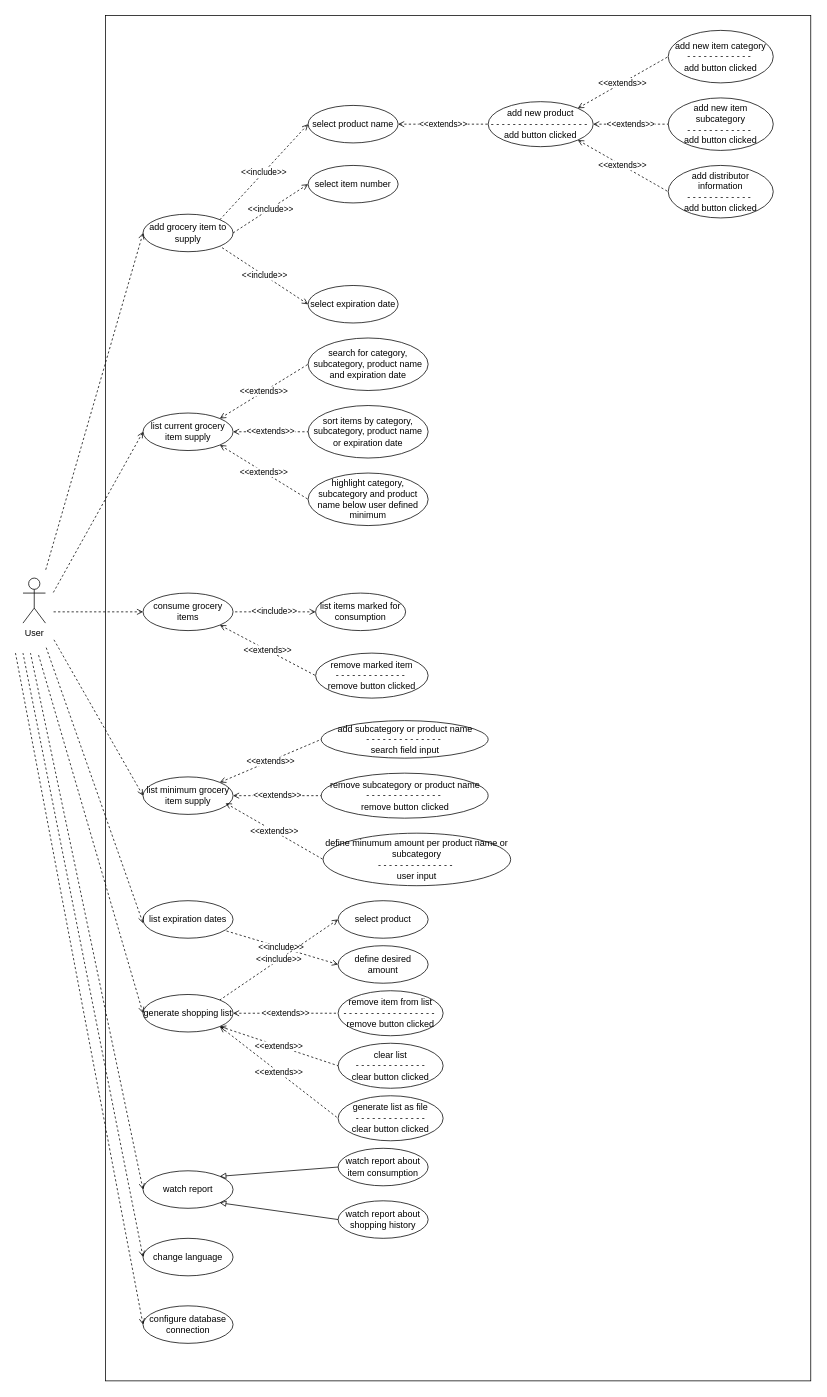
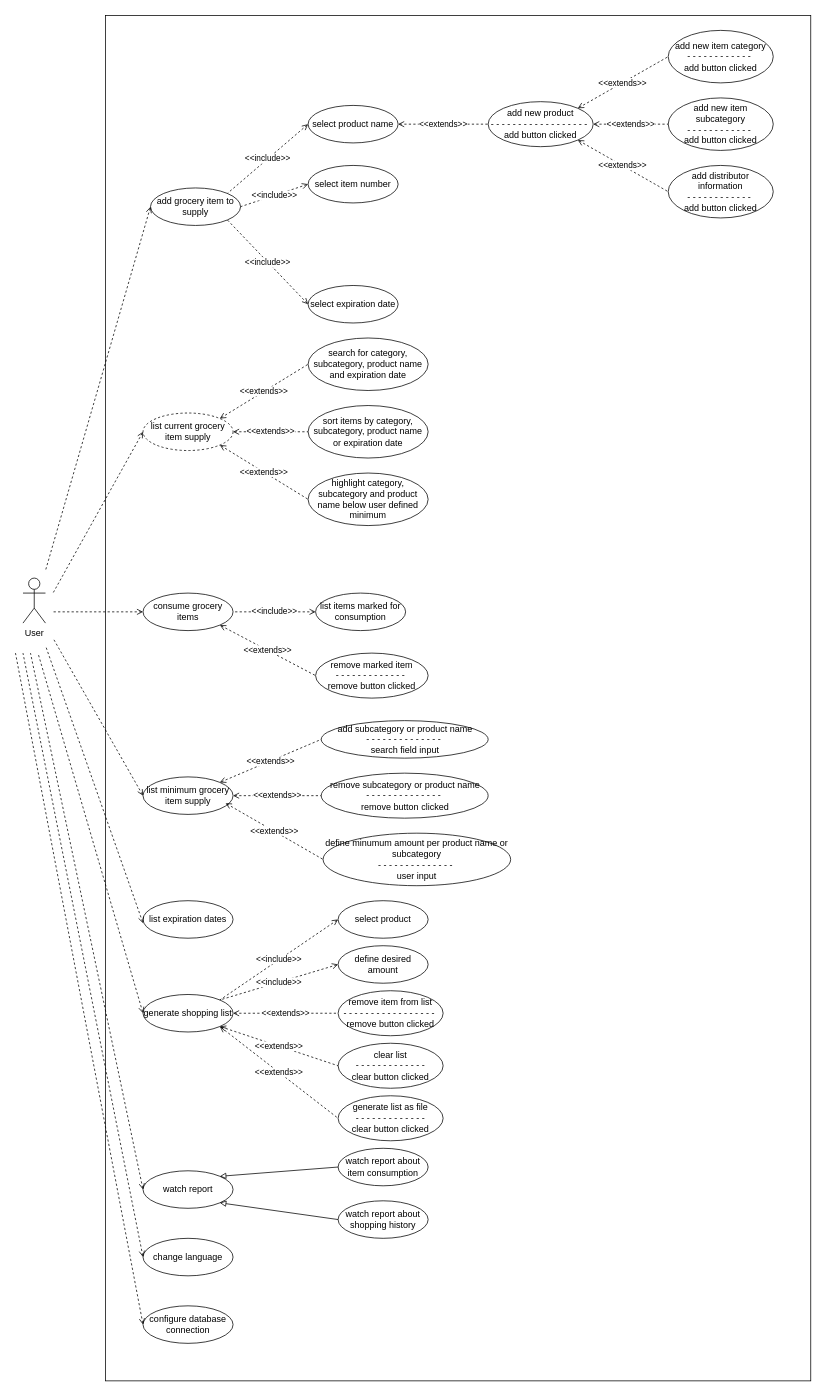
- <mxCell id="4" value="add grocery item to supply" style="ellipse;whiteSpace=wrap;html=1;align=center;" parent="1" vertex="1"><mxGeometry x="190" y="285" width="120" height="50" as="geometry" /></mxCell>
+ <mxCell id="4" value="add grocery item to supply" style="ellipse;whiteSpace=wrap;html=1;align=center;" parent="1" vertex="1"><mxGeometry x="200" y="250" width="120" height="50" as="geometry" /></mxCell>
- <mxCell id="5" value="list current grocery item supply" style="ellipse;whiteSpace=wrap;html=1;align=center;" parent="1" vertex="1"><mxGeometry x="190" y="550" width="120" height="50" as="geometry" /></mxCell>
+ <mxCell id="5" value="list current grocery item supply" style="ellipse;whiteSpace=wrap;html=1;align=center;dashed=1;" parent="1" vertex="1"><mxGeometry x="190" y="550" width="120" height="50" as="geometry" /></mxCell>
- <mxCell id="52" value="&amp;lt;&amp;lt;include&amp;gt;&amp;gt;" style="endArrow=none;dashed=1;html=1;strokeWidth=1;startArrow=open;startFill=0;exitX=0;exitY=0.5;exitDx=0;exitDy=0;" edge="1" parent="1" source="45" target="8"><mxGeometry width="50" height="50" relative="1" as="geometry"><mxPoint x="420" y="1300" as="sourcePoint" /><mxPoint x="310" y="1300" as="targetPoint" /></mxGeometry></mxCell>
+ <mxCell id="52" value="&amp;lt;&amp;lt;include&amp;gt;&amp;gt;" style="endArrow=none;dashed=1;html=1;strokeWidth=1;startArrow=open;startFill=0;exitX=0;exitY=0.5;exitDx=0;exitDy=0;entryX=1;entryY=0;entryDx=0;entryDy=0;" edge="1" parent="1" source="45" target="9"><mxGeometry width="50" height="50" relative="1" as="geometry"><mxPoint x="420" y="1300" as="sourcePoint" /><mxPoint x="310" y="1300" as="targetPoint" /></mxGeometry></mxCell>
